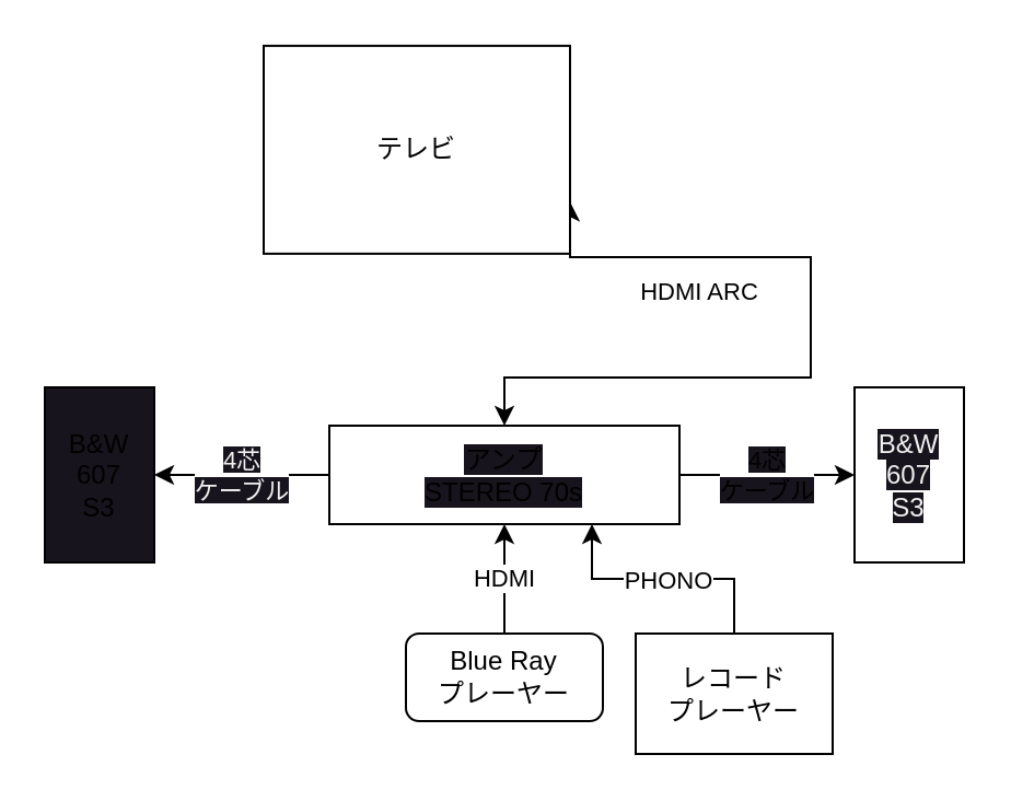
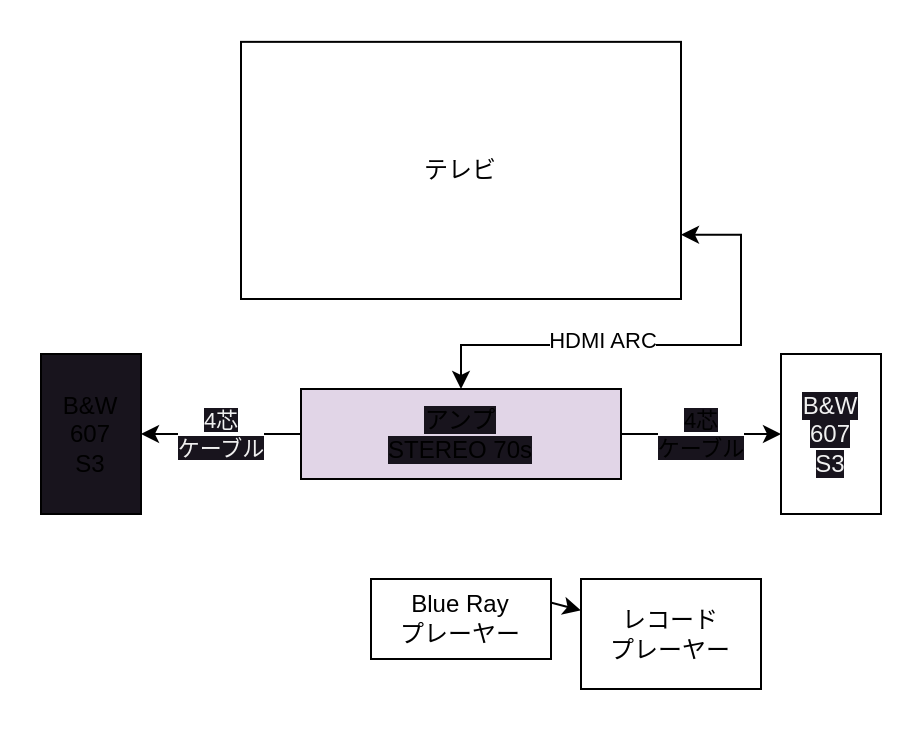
- <mxCell id="4" value="テレビ" style="whiteSpace=wrap;html=1;" parent="1" vertex="1"><mxGeometry x="120" y="20.43" width="140" height="95" as="geometry" /></mxCell>
+ <mxCell id="4" value="テレビ" style="whiteSpace=wrap;html=1;" parent="1" vertex="1"><mxGeometry x="120" y="20.43" width="220" height="128.57" as="geometry" /></mxCell>
- <mxCell id="6" value="&lt;span style=&quot;background-color: rgb(24, 20, 29);&quot;&gt;アンプ&lt;br&gt;STEREO 70s&lt;/span&gt;" style="whiteSpace=wrap;html=1;" parent="1" vertex="1"><mxGeometry x="150" y="194" width="160" height="45" as="geometry" /></mxCell>
+ <mxCell id="6" value="&lt;span style=&quot;background-color: rgb(24, 20, 29);&quot;&gt;アンプ&lt;br&gt;STEREO 70s&lt;/span&gt;" style="whiteSpace=wrap;html=1;fillColor=#e1d5e7;" parent="1" vertex="1"><mxGeometry x="150" y="194" width="160" height="45" as="geometry" /></mxCell>
- <mxCell id="11" style="edgeStyle=orthogonalEdgeStyle;rounded=0;html=1;exitX=0.5;exitY=0;exitDx=0;exitDy=0;entryX=0.75;entryY=1;entryDx=0;entryDy=0;strokeWidth=1;startArrow=none;startFill=0;endArrow=classic;endFill=1;" parent="1" source="13" target="6" edge="1"><mxGeometry relative="1" as="geometry" /></mxCell>
- <mxCell id="12" value="PHONO" style="edgeLabel;html=1;align=center;verticalAlign=middle;resizable=0;points=[];" parent="11" vertex="1" connectable="0"><mxGeometry x="-0.214" relative="1" as="geometry"><mxPoint x="-11" as="offset" /></mxGeometry></mxCell>
- <mxCell id="9" value="HDMI" style="edgeStyle=none;rounded=0;html=1;exitX=0.5;exitY=0;exitDx=0;exitDy=0;entryX=0.5;entryY=1;entryDx=0;entryDy=0;strokeWidth=1;startArrow=none;startFill=0;endArrow=classic;endFill=1;" parent="1" source="10" target="6" edge="1"><mxGeometry relative="1" as="geometry" /></mxCell>
+ <mxCell id="9" value="HDMI" style="edgeStyle=none;rounded=0;html=1;exitX=0.5;exitY=0;exitDx=0;exitDy=0;strokeWidth=1;startArrow=none;startFill=0;endArrow=classic;endFill=1;" parent="1" source="10" target="13" edge="1"><mxGeometry relative="1" as="geometry" /></mxCell>
- <mxCell id="10" value="Blue Ray&lt;br&gt;プレーヤー" style="whiteSpace=wrap;html=1;rounded=1;" parent="1" vertex="1"><mxGeometry x="185" y="289" width="90" height="40" as="geometry" /></mxCell>
+ <mxCell id="10" value="Blue Ray&lt;br&gt;プレーヤー" style="whiteSpace=wrap;html=1;" parent="1" vertex="1"><mxGeometry x="185" y="289" width="90" height="40" as="geometry" /></mxCell>
